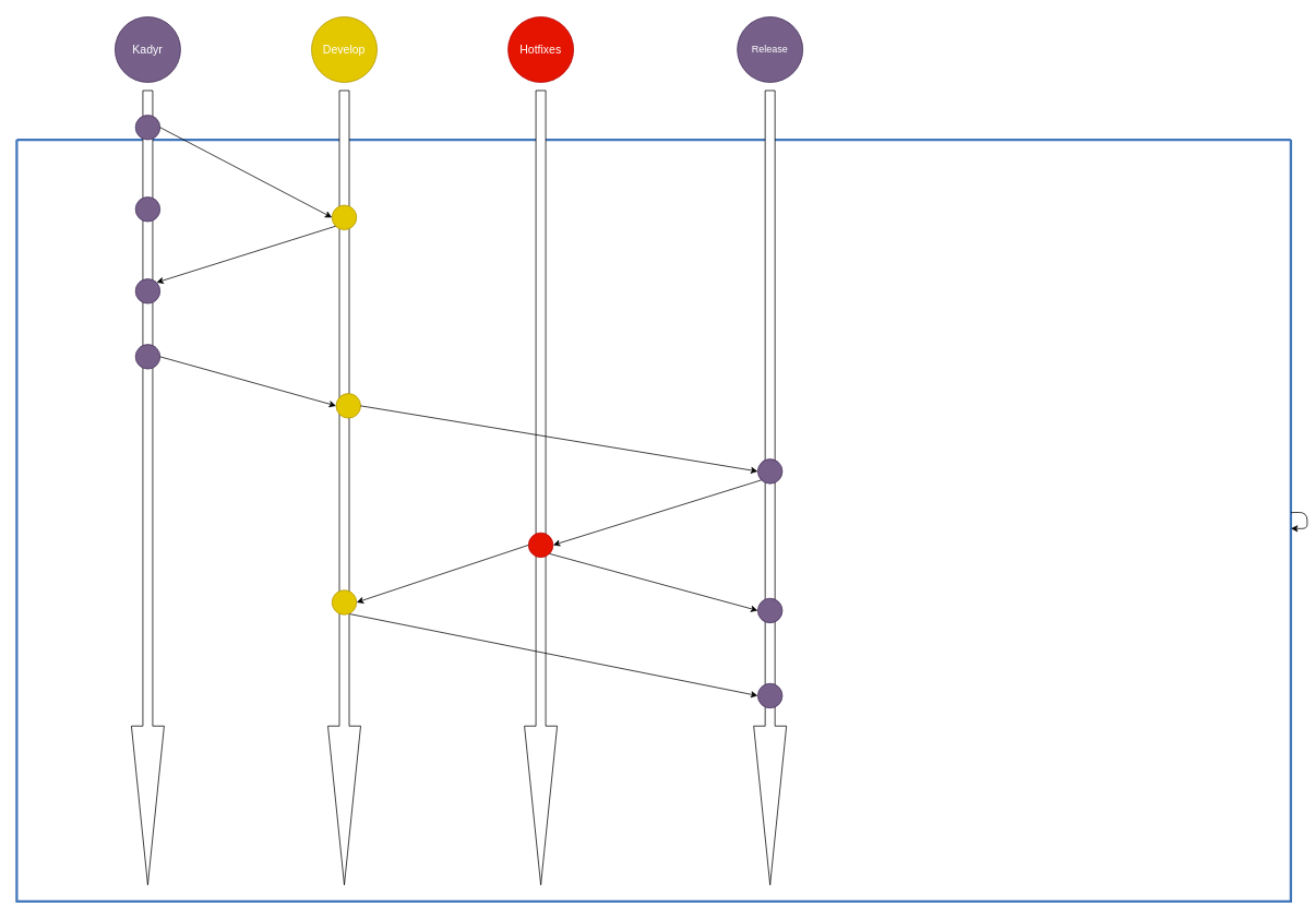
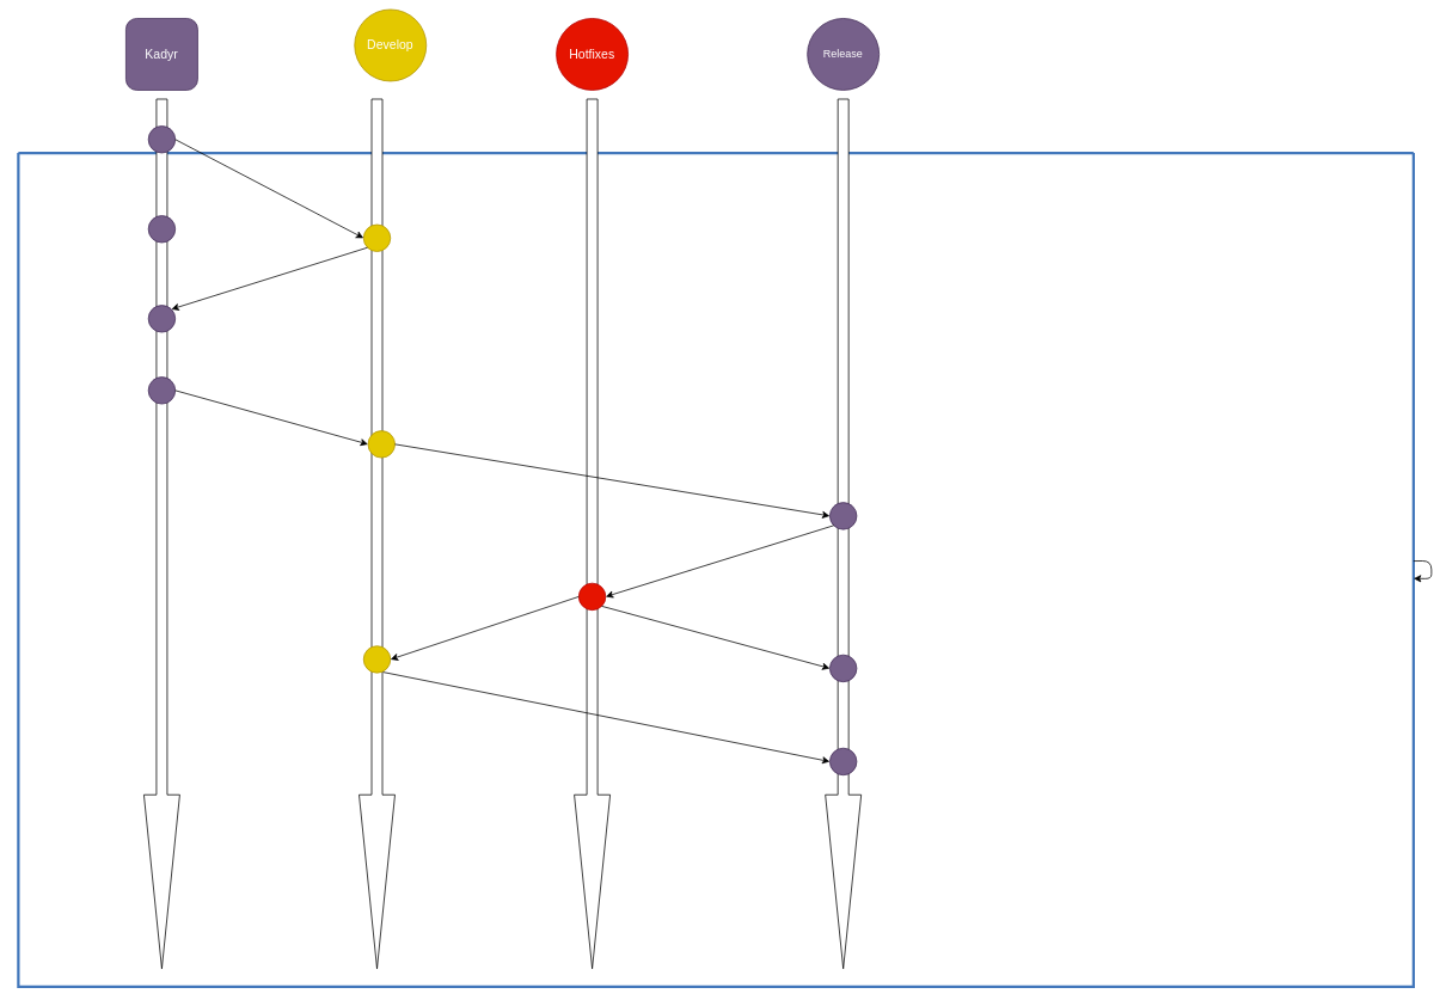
- <mxCell id="25" value="&lt;font style=&quot;font-size: 14px&quot;&gt;Kadyr&lt;/font&gt;" style="ellipse;whiteSpace=wrap;html=1;aspect=fixed;fillColor=#76608a;strokeColor=#432D57;fontColor=#ffffff;" parent="1" vertex="1"><mxGeometry x="140" y="20" width="80" height="80" as="geometry" /></mxCell>
+ <mxCell id="25" value="&lt;font style=&quot;font-size: 14px&quot;&gt;Kadyr&lt;/font&gt;" style="whiteSpace=wrap;html=1;aspect=fixed;fillColor=#76608a;strokeColor=#432D57;fontColor=#ffffff;rounded=1;" parent="1" vertex="1"><mxGeometry x="140" y="20" width="80" height="80" as="geometry" /></mxCell>
- <mxCell id="26" value="Develop" style="ellipse;whiteSpace=wrap;html=1;aspect=fixed;fillColor=#e3c800;strokeColor=#B09500;fontColor=#ffffff;fontSize=14;" parent="1" vertex="1"><mxGeometry x="380" y="20" width="80" height="80" as="geometry" /></mxCell>
+ <mxCell id="26" value="Develop" style="ellipse;whiteSpace=wrap;html=1;aspect=fixed;fillColor=#e3c800;strokeColor=#B09500;fontColor=#ffffff;fontSize=14;" parent="1" vertex="1"><mxGeometry x="395" y="10" width="80" height="80" as="geometry" /></mxCell>
